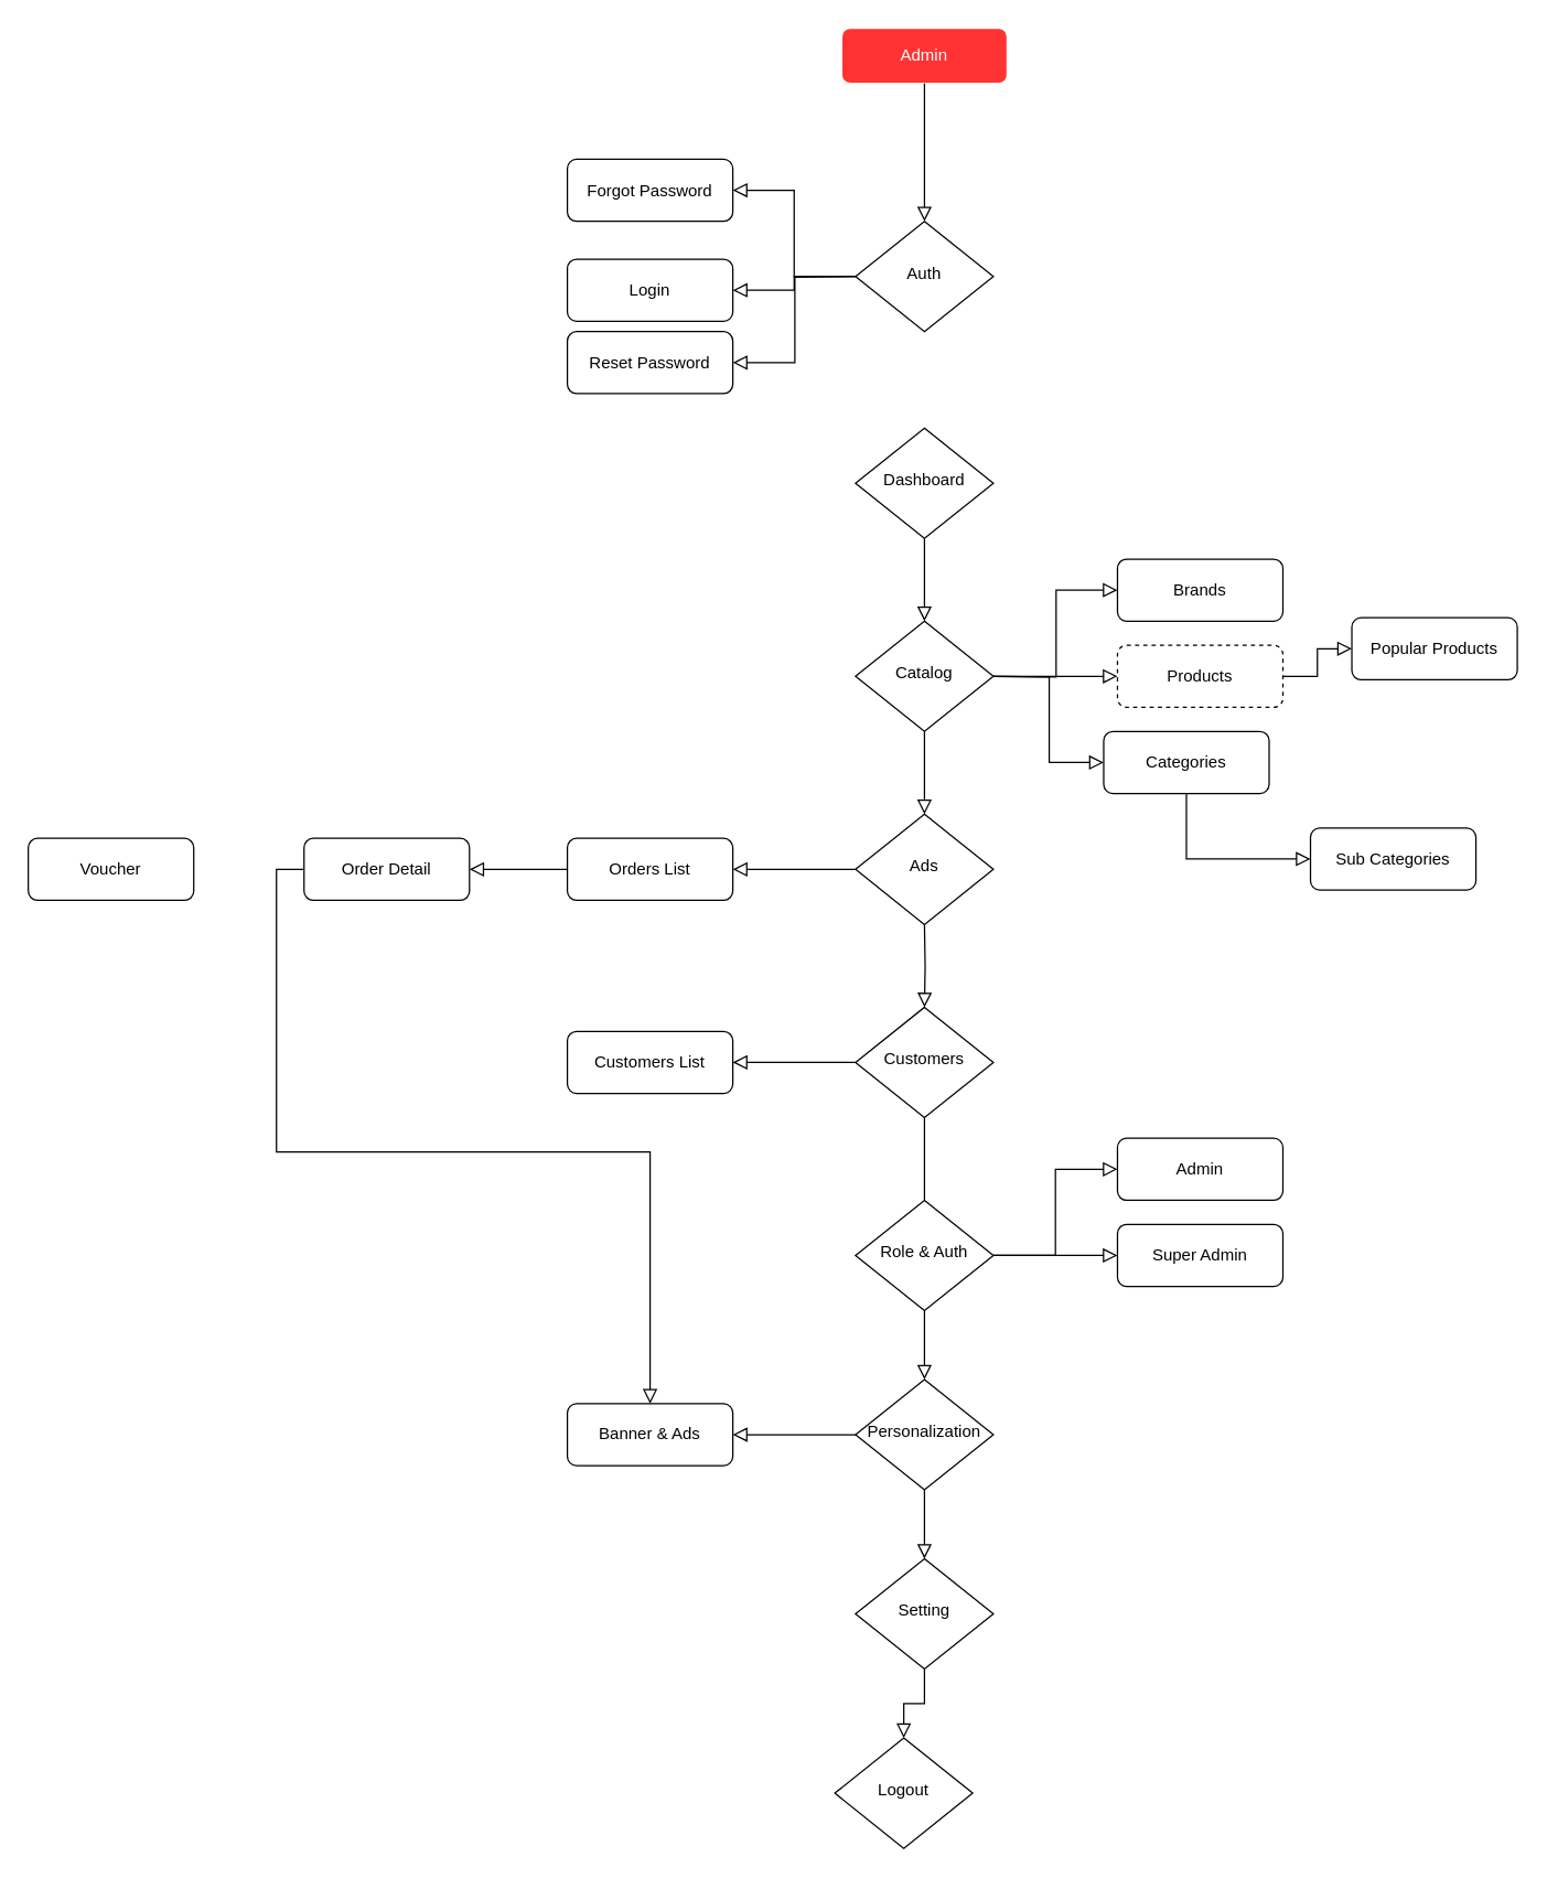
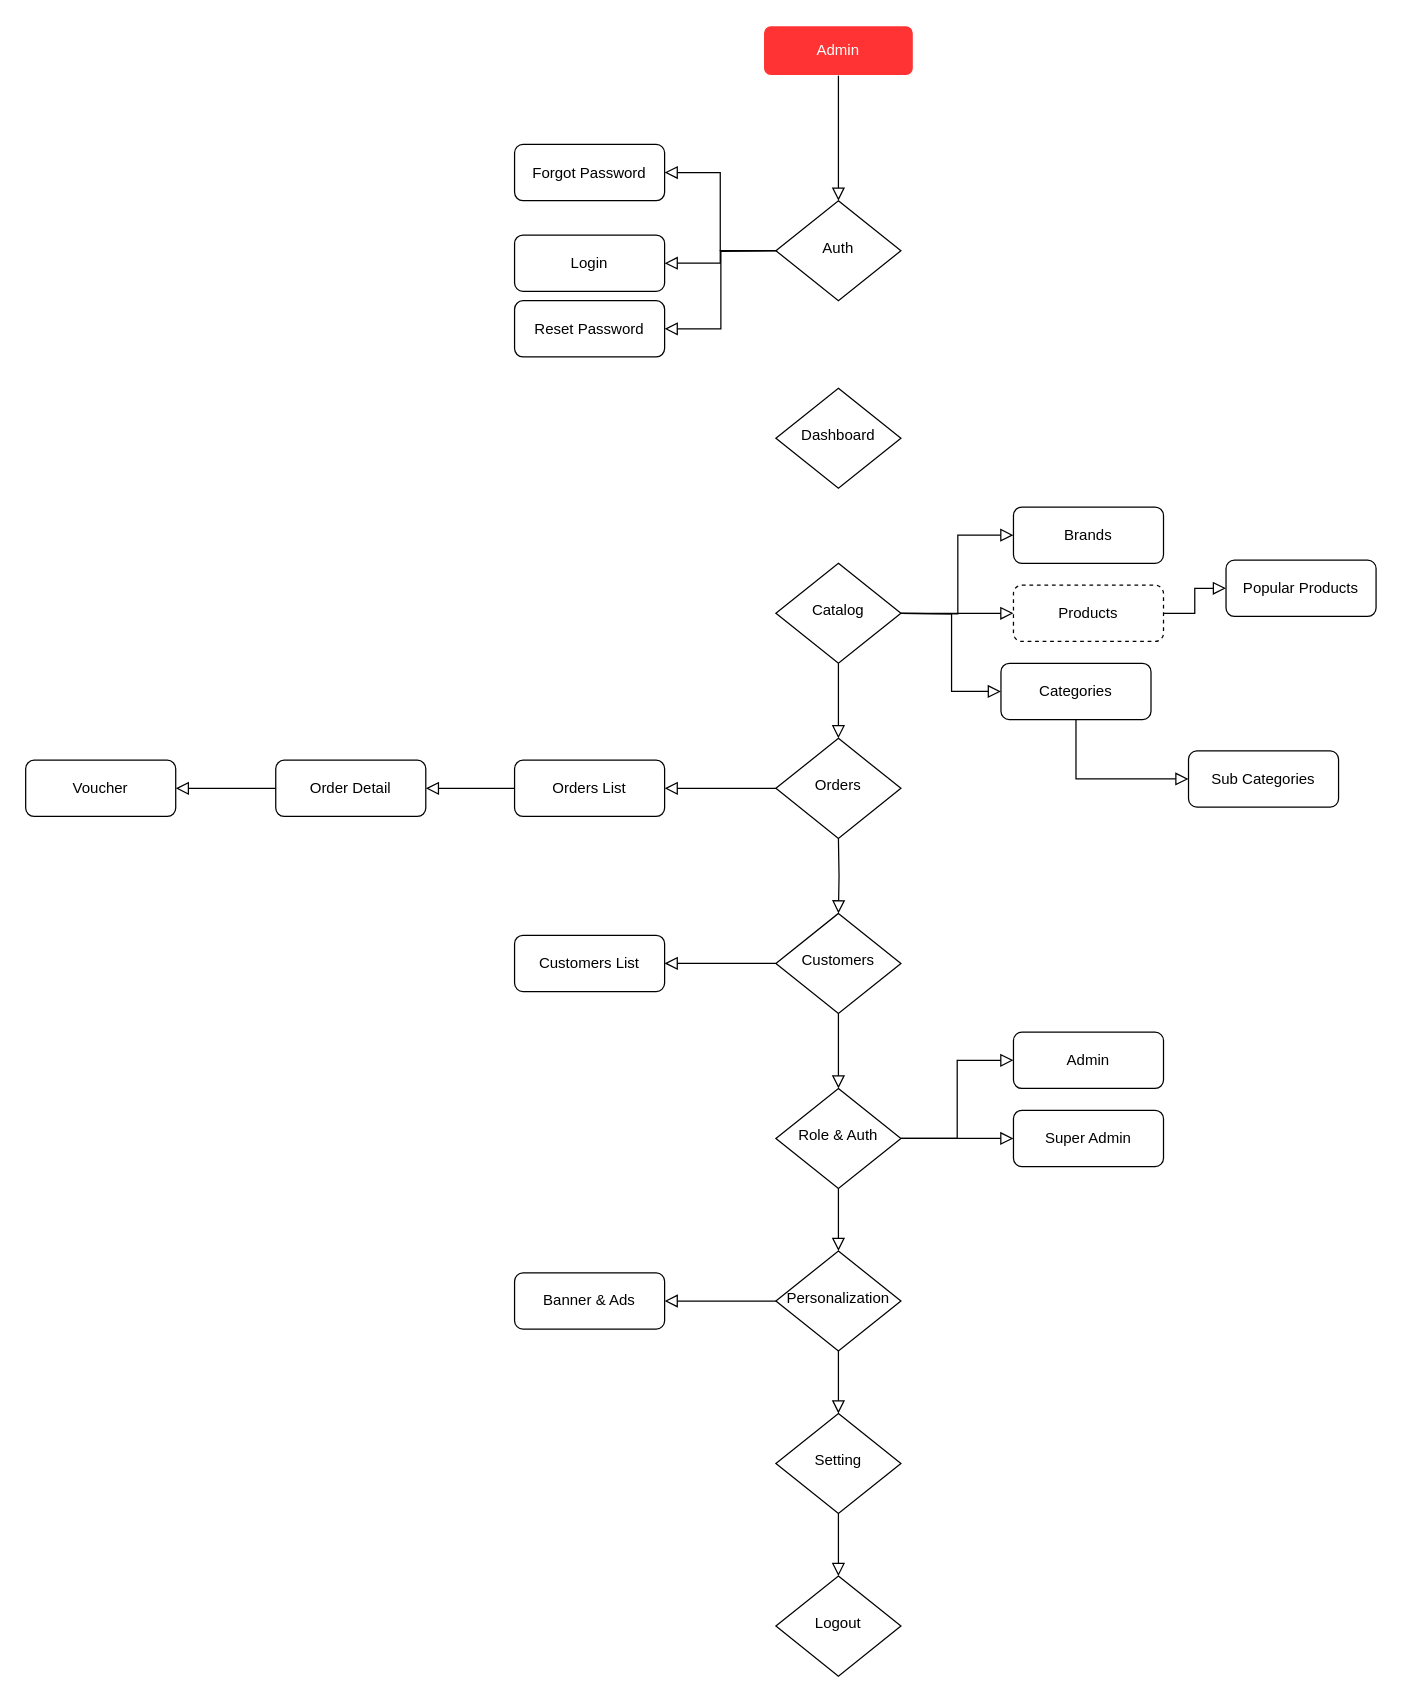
- <mxCell id="13" value="" style="rounded=0;html=1;jettySize=auto;orthogonalLoop=1;fontSize=11;endArrow=block;endFill=0;endSize=8;strokeWidth=1;shadow=0;labelBackgroundColor=none;edgeStyle=orthogonalEdgeStyle;exitX=0.5;exitY=1;exitDx=0;exitDy=0;entryX=0.5;entryY=0;entryDx=0;entryDy=0;" edge="1" parent="1" source="6" target="12"><mxGeometry relative="1" as="geometry"><mxPoint x="680" y="250" as="sourcePoint" /><mxPoint x="680" y="320" as="targetPoint" /></mxGeometry></mxCell>
- <mxCell id="22" value="Ads" style="rhombus;whiteSpace=wrap;html=1;shadow=0;fontFamily=Helvetica;fontSize=12;align=center;strokeWidth=1;spacing=6;spacingTop=-4;" vertex="1" parent="1"><mxGeometry x="620" y="590" width="100" height="80" as="geometry" /></mxCell>
+ <mxCell id="22" value="Orders" style="rhombus;whiteSpace=wrap;html=1;shadow=0;fontFamily=Helvetica;fontSize=12;align=center;strokeWidth=1;spacing=6;spacingTop=-4;" vertex="1" parent="1"><mxGeometry x="620" y="590" width="100" height="80" as="geometry" /></mxCell>
- <mxCell id="29" value="" style="rounded=0;html=1;jettySize=auto;orthogonalLoop=1;fontSize=11;endArrow=block;endFill=0;endSize=8;strokeWidth=1;shadow=0;labelBackgroundColor=none;edgeStyle=orthogonalEdgeStyle;exitX=0;exitY=0.5;exitDx=0;exitDy=0;" edge="1" parent="1" source="26" target="42"><mxGeometry relative="1" as="geometry"><mxPoint x="421" y="640" as="sourcePoint" /><mxPoint x="350" y="640" as="targetPoint" /></mxGeometry></mxCell>
+ <mxCell id="29" value="" style="rounded=0;html=1;jettySize=auto;orthogonalLoop=1;fontSize=11;endArrow=block;endFill=0;endSize=8;strokeWidth=1;shadow=0;labelBackgroundColor=none;edgeStyle=orthogonalEdgeStyle;exitX=0;exitY=0.5;exitDx=0;exitDy=0;entryX=1;entryY=0.5;entryDx=0;entryDy=0;" edge="1" parent="1" source="26" target="28"><mxGeometry relative="1" as="geometry"><mxPoint x="421" y="640" as="sourcePoint" /><mxPoint x="350" y="640" as="targetPoint" /></mxGeometry></mxCell>
- <mxCell id="35" value="" style="rounded=0;html=1;jettySize=auto;orthogonalLoop=1;fontSize=11;endArrow=none;endFill=0;endSize=8;strokeWidth=1;shadow=0;labelBackgroundColor=none;edgeStyle=orthogonalEdgeStyle;entryX=0.5;entryY=0;entryDx=0;entryDy=0;exitX=0.5;exitY=1;exitDx=0;exitDy=0;" edge="1" parent="1" source="30" target="34"><mxGeometry relative="1" as="geometry"><mxPoint x="680" y="680" as="sourcePoint" /><mxPoint x="680" y="740" as="targetPoint" /></mxGeometry></mxCell>
+ <mxCell id="35" value="" style="rounded=0;html=1;jettySize=auto;orthogonalLoop=1;fontSize=11;endArrow=block;endFill=0;endSize=8;strokeWidth=1;shadow=0;labelBackgroundColor=none;edgeStyle=orthogonalEdgeStyle;entryX=0.5;entryY=0;entryDx=0;entryDy=0;exitX=0.5;exitY=1;exitDx=0;exitDy=0;" edge="1" parent="1" source="30" target="34"><mxGeometry relative="1" as="geometry"><mxPoint x="680" y="680" as="sourcePoint" /><mxPoint x="680" y="740" as="targetPoint" /></mxGeometry></mxCell>
- <mxCell id="46" value="Logout" style="rhombus;whiteSpace=wrap;html=1;shadow=0;fontFamily=Helvetica;fontSize=12;align=center;strokeWidth=1;spacing=6;spacingTop=-4;" vertex="1" parent="1"><mxGeometry x="605" y="1260" width="100" height="80" as="geometry" /></mxCell>
+ <mxCell id="46" value="Logout" style="rhombus;whiteSpace=wrap;html=1;shadow=0;fontFamily=Helvetica;fontSize=12;align=center;strokeWidth=1;spacing=6;spacingTop=-4;" vertex="1" parent="1"><mxGeometry x="620" y="1260" width="100" height="80" as="geometry" /></mxCell>
